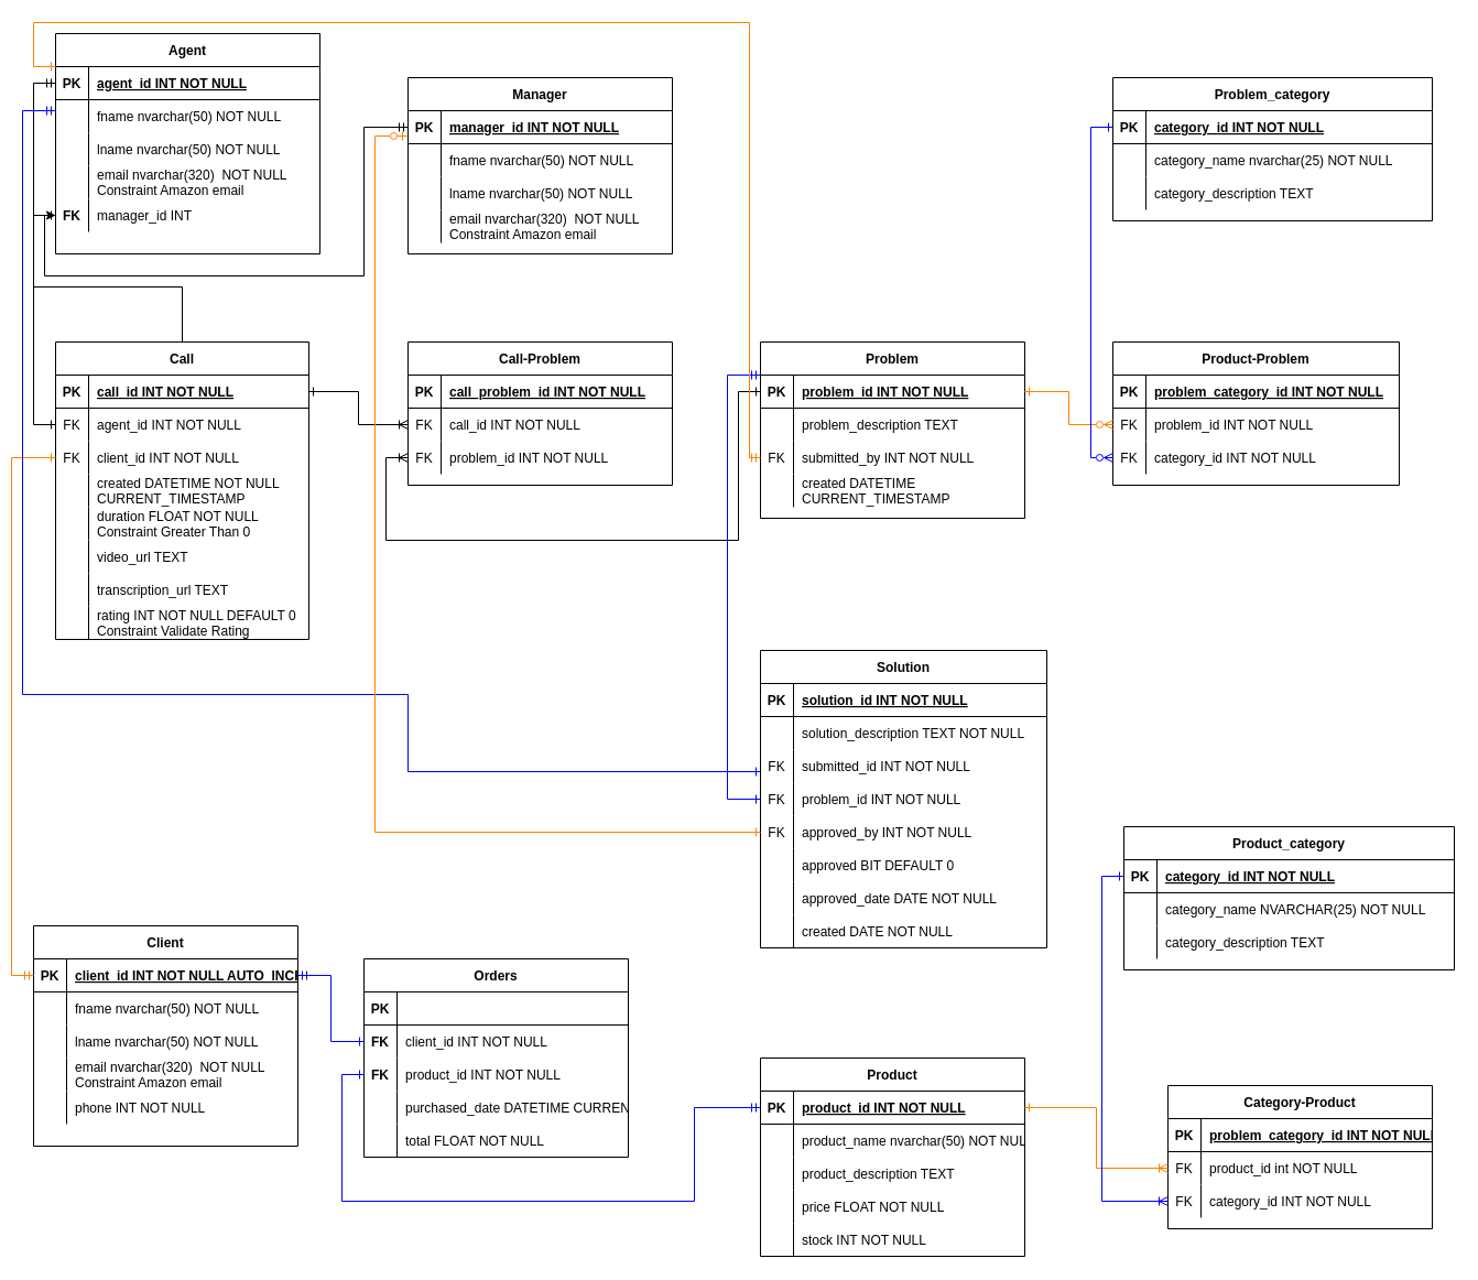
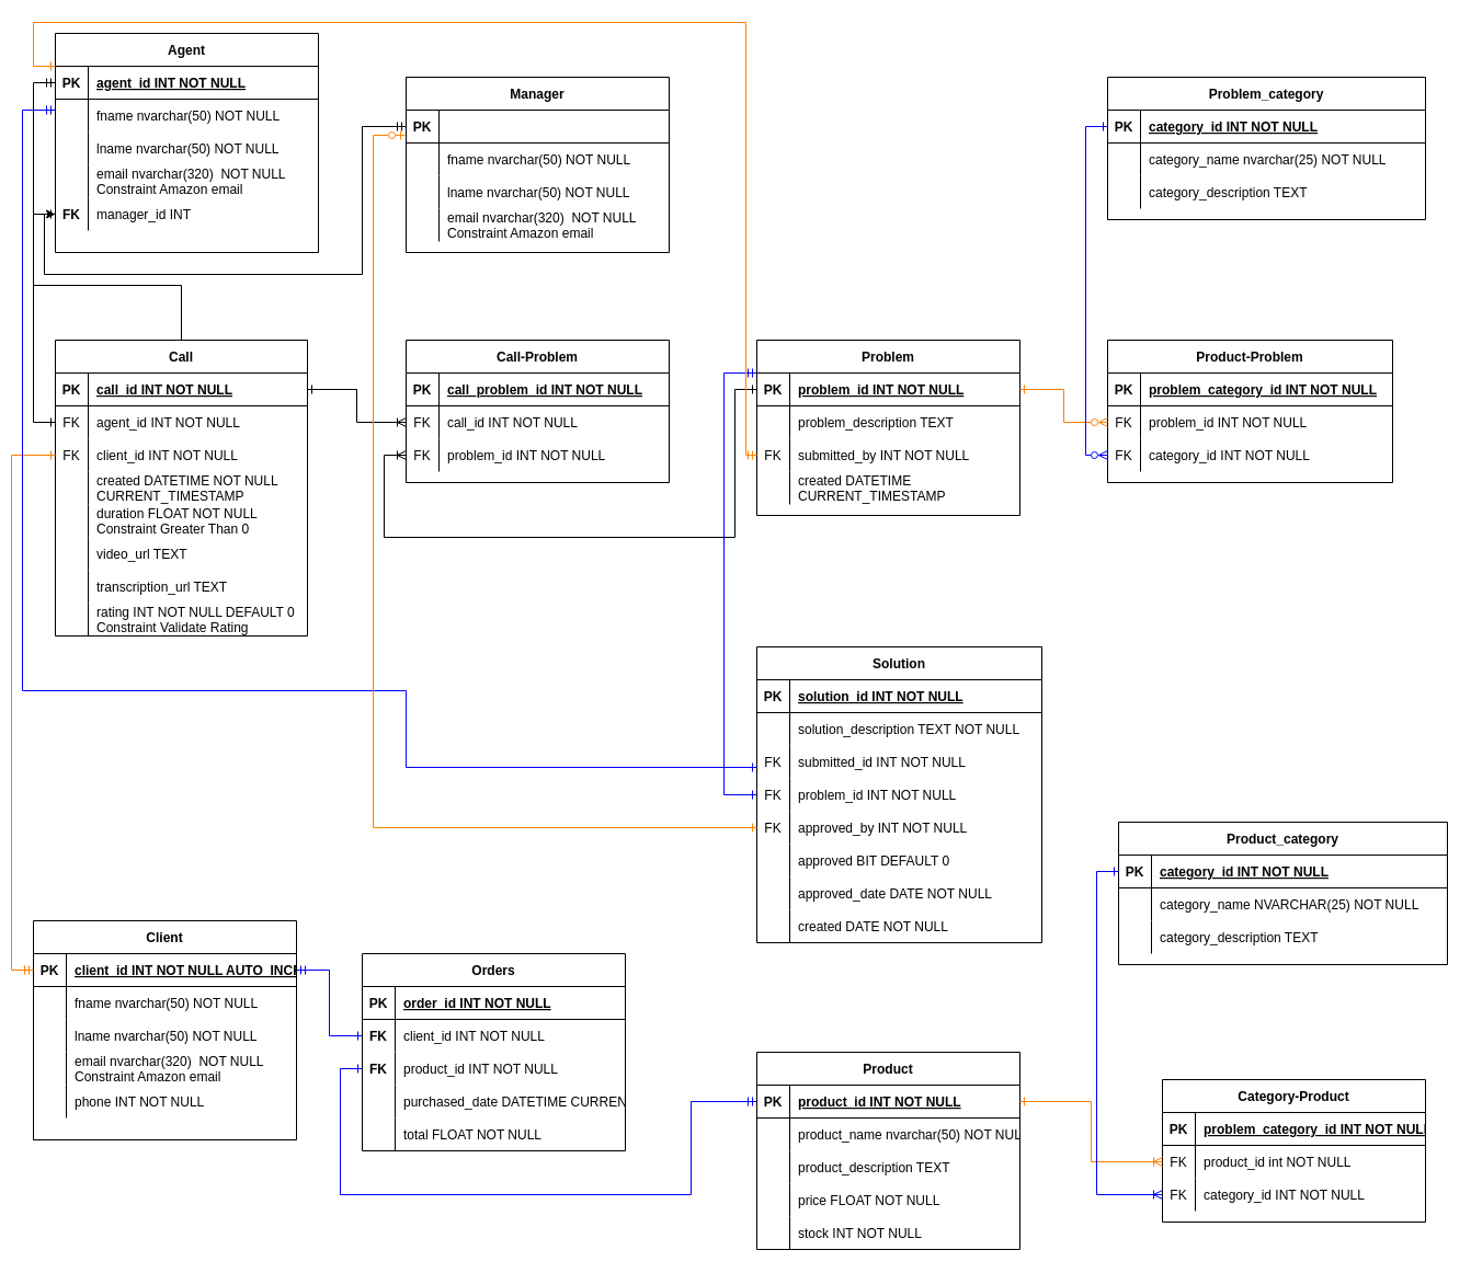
- <mxCell id="21" value="manager_id INT NOT NULL " style="shape=partialRectangle;overflow=hidden;connectable=0;fillColor=none;top=0;left=0;bottom=0;right=0;align=left;spacingLeft=6;fontStyle=5;" parent="19" vertex="1"><mxGeometry x="30" width="210" height="30" as="geometry"><mxRectangle width="210" height="30" as="alternateBounds" /></mxGeometry></mxCell>
+ <mxCell id="155" value="order_id INT NOT NULL " style="shape=partialRectangle;overflow=hidden;connectable=0;fillColor=none;top=0;left=0;bottom=0;right=0;align=left;spacingLeft=6;fontStyle=5;" parent="153" vertex="1"><mxGeometry x="30" width="210" height="30" as="geometry"><mxRectangle width="210" height="30" as="alternateBounds" /></mxGeometry></mxCell>
